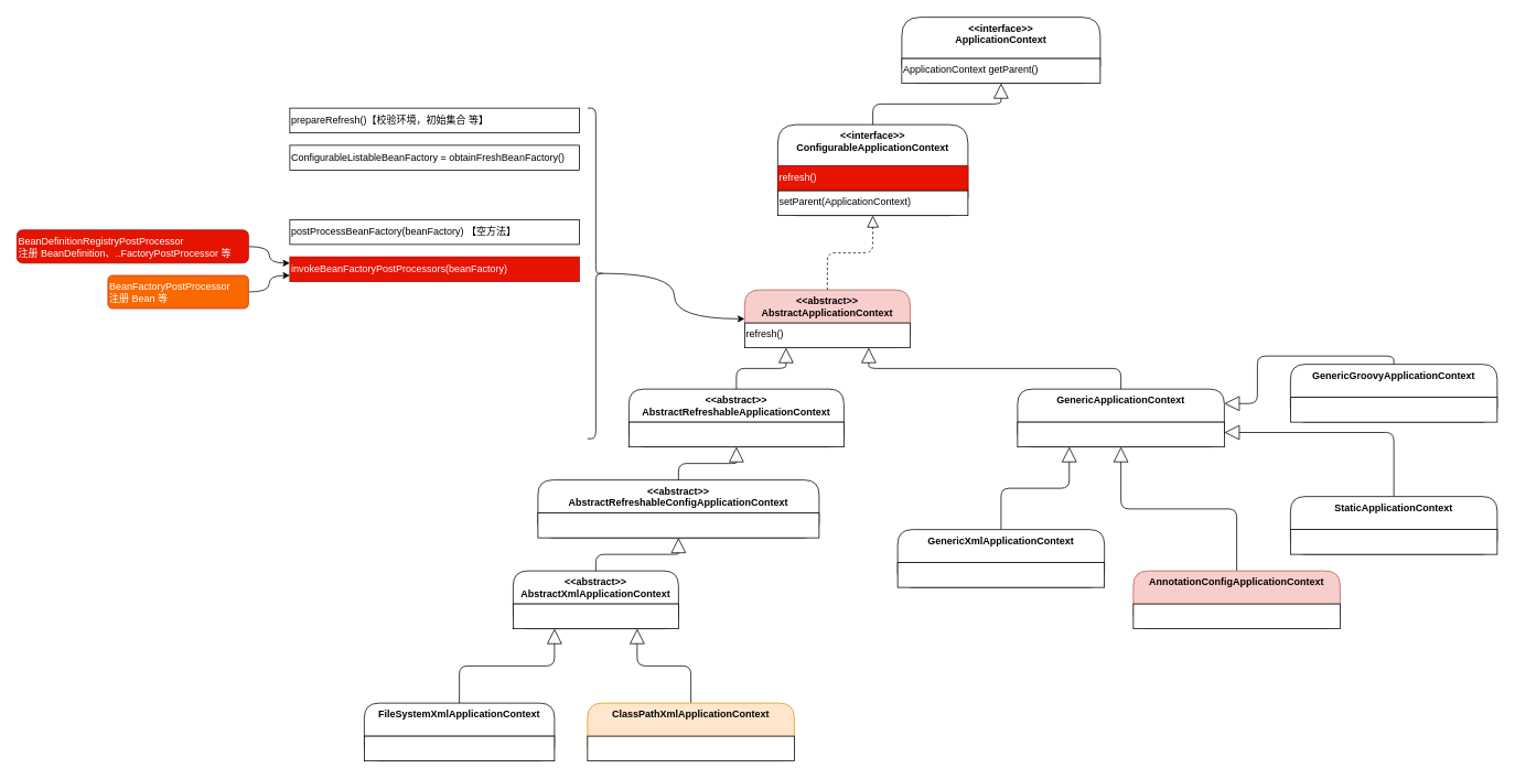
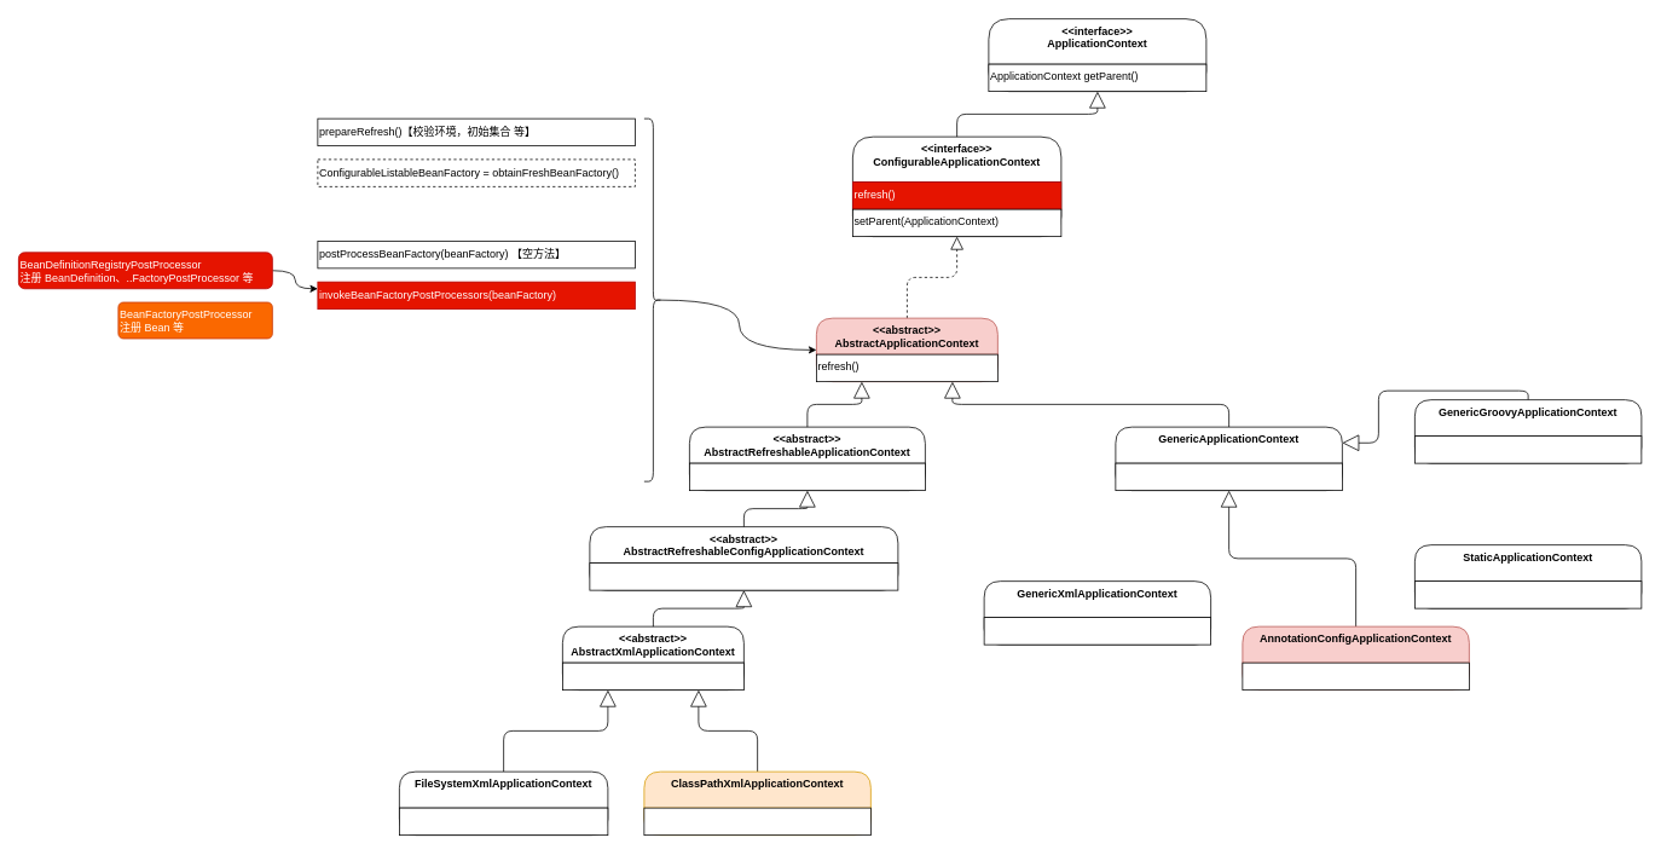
- <mxCell id="42" value="ConfigurableListableBeanFactory = obtainFreshBeanFactory()" style="rounded=0;whiteSpace=wrap;align=left;" vertex="1" parent="1"><mxGeometry x="350" y="175" width="350" height="30" as="geometry" /></mxCell>
+ <mxCell id="42" value="ConfigurableListableBeanFactory = obtainFreshBeanFactory()" style="rounded=0;whiteSpace=wrap;align=left;dashed=1;" vertex="1" parent="1"><mxGeometry x="350" y="175" width="350" height="30" as="geometry" /></mxCell>
- <mxCell id="47" style="edgeStyle=orthogonalEdgeStyle;curved=1;rounded=0;orthogonalLoop=1;jettySize=auto;html=1;exitX=1;exitY=0.5;exitDx=0;exitDy=0;entryX=0;entryY=0.75;entryDx=0;entryDy=0;" edge="1" parent="1" source="48" target="44"><mxGeometry relative="1" as="geometry" /></mxCell>
- <mxCell id="27" value="" style="endArrow=block;endSize=16;endFill=0;html=1;edgeStyle=orthogonalEdgeStyle;exitX=0.5;exitY=0;exitDx=0;exitDy=0;entryX=1;entryY=0.75;entryDx=0;entryDy=0;" parent="1" source="29" target="25" edge="1"><mxGeometry x="-655" y="500" width="160" as="geometry"><mxPoint x="1295" y="730" as="sourcePoint" /><mxPoint x="1302.5" y="550" as="targetPoint" /></mxGeometry></mxCell>
- <mxCell id="24" value="" style="endArrow=block;endSize=16;endFill=0;html=1;edgeStyle=orthogonalEdgeStyle;exitX=0.5;exitY=0;exitDx=0;exitDy=0;entryX=0.25;entryY=1;entryDx=0;entryDy=0;" parent="1" source="33" target="25" edge="1"><mxGeometry x="-655" y="500" width="160" as="geometry"><mxPoint x="470" y="670" as="sourcePoint" /><mxPoint x="587.5" y="530" as="targetPoint" /></mxGeometry></mxCell>
